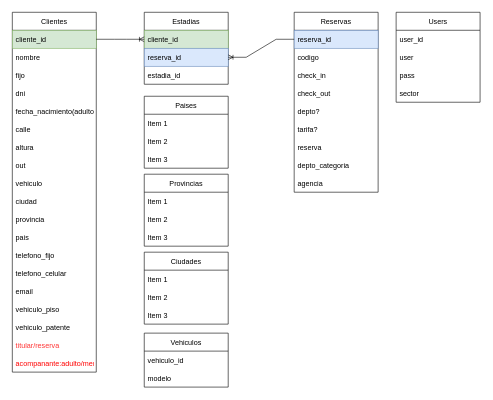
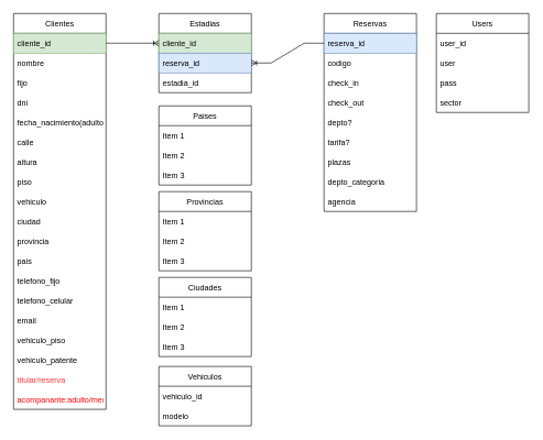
- <mxCell id="14" value="reserva" style="text;strokeColor=none;fillColor=none;align=left;verticalAlign=middle;spacingLeft=4;spacingRight=4;overflow=hidden;points=[[0,0.5],[1,0.5]];portConstraint=eastwest;rotatable=0;" parent="7" vertex="1"><mxGeometry y="210" width="140" height="30" as="geometry" /></mxCell>
+ <mxCell id="14" value="plazas" style="text;strokeColor=none;fillColor=none;align=left;verticalAlign=middle;spacingLeft=4;spacingRight=4;overflow=hidden;points=[[0,0.5],[1,0.5]];portConstraint=eastwest;rotatable=0;" parent="7" vertex="1"><mxGeometry y="210" width="140" height="30" as="geometry" /></mxCell>
- <mxCell id="25" value="out" style="text;strokeColor=none;fillColor=none;align=left;verticalAlign=middle;spacingLeft=4;spacingRight=4;overflow=hidden;points=[[0,0.5],[1,0.5]];portConstraint=eastwest;rotatable=0;" vertex="1" parent="17"><mxGeometry y="240" width="140" height="30" as="geometry" /></mxCell>
+ <mxCell id="25" value="piso" style="text;strokeColor=none;fillColor=none;align=left;verticalAlign=middle;spacingLeft=4;spacingRight=4;overflow=hidden;points=[[0,0.5],[1,0.5]];portConstraint=eastwest;rotatable=0;" vertex="1" parent="17"><mxGeometry y="240" width="140" height="30" as="geometry" /></mxCell>
